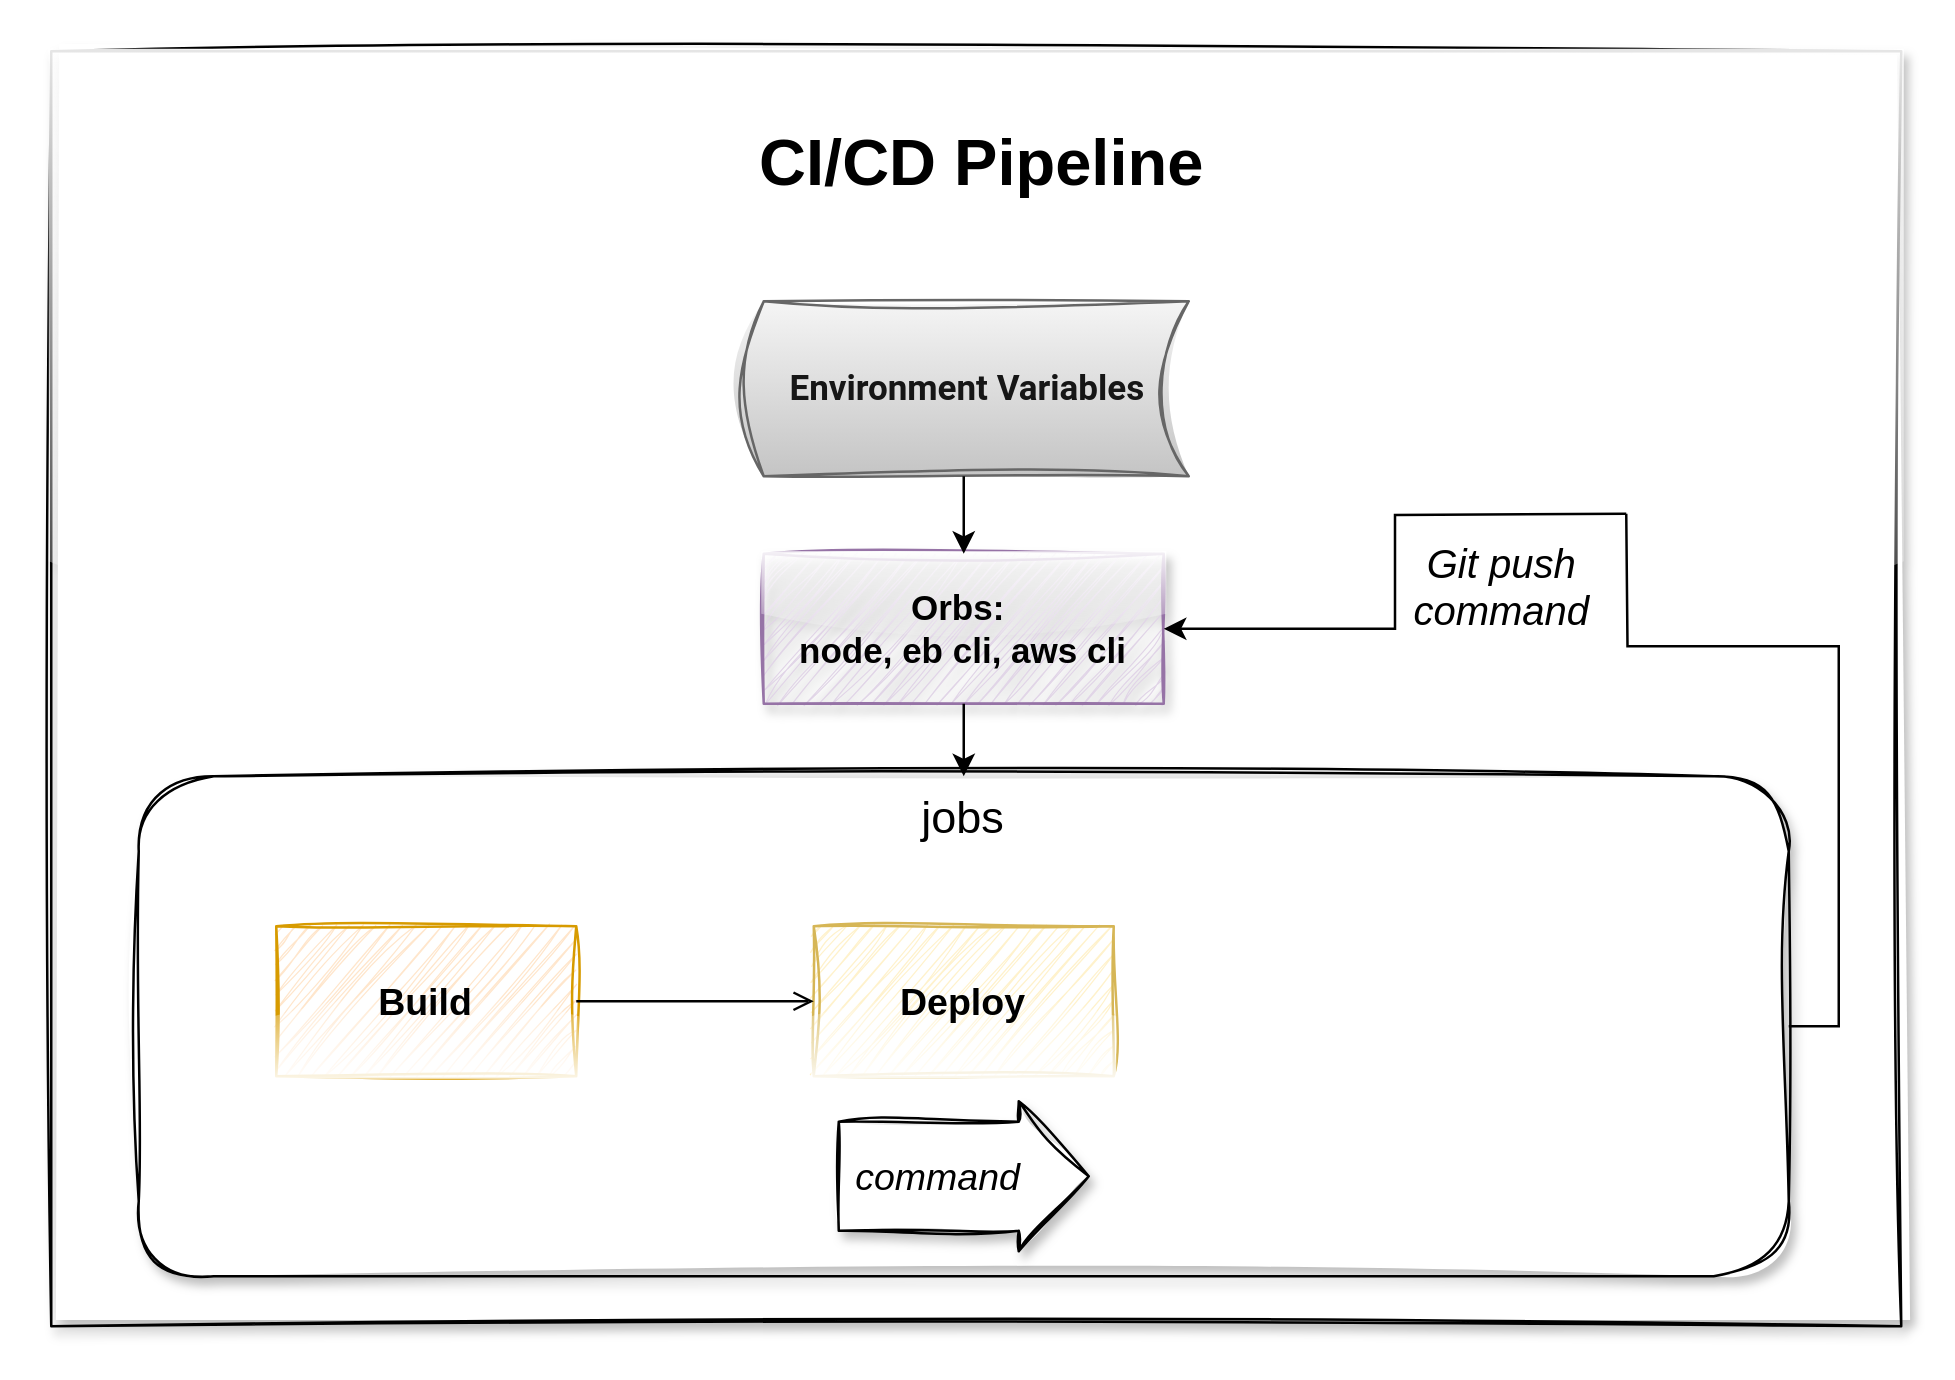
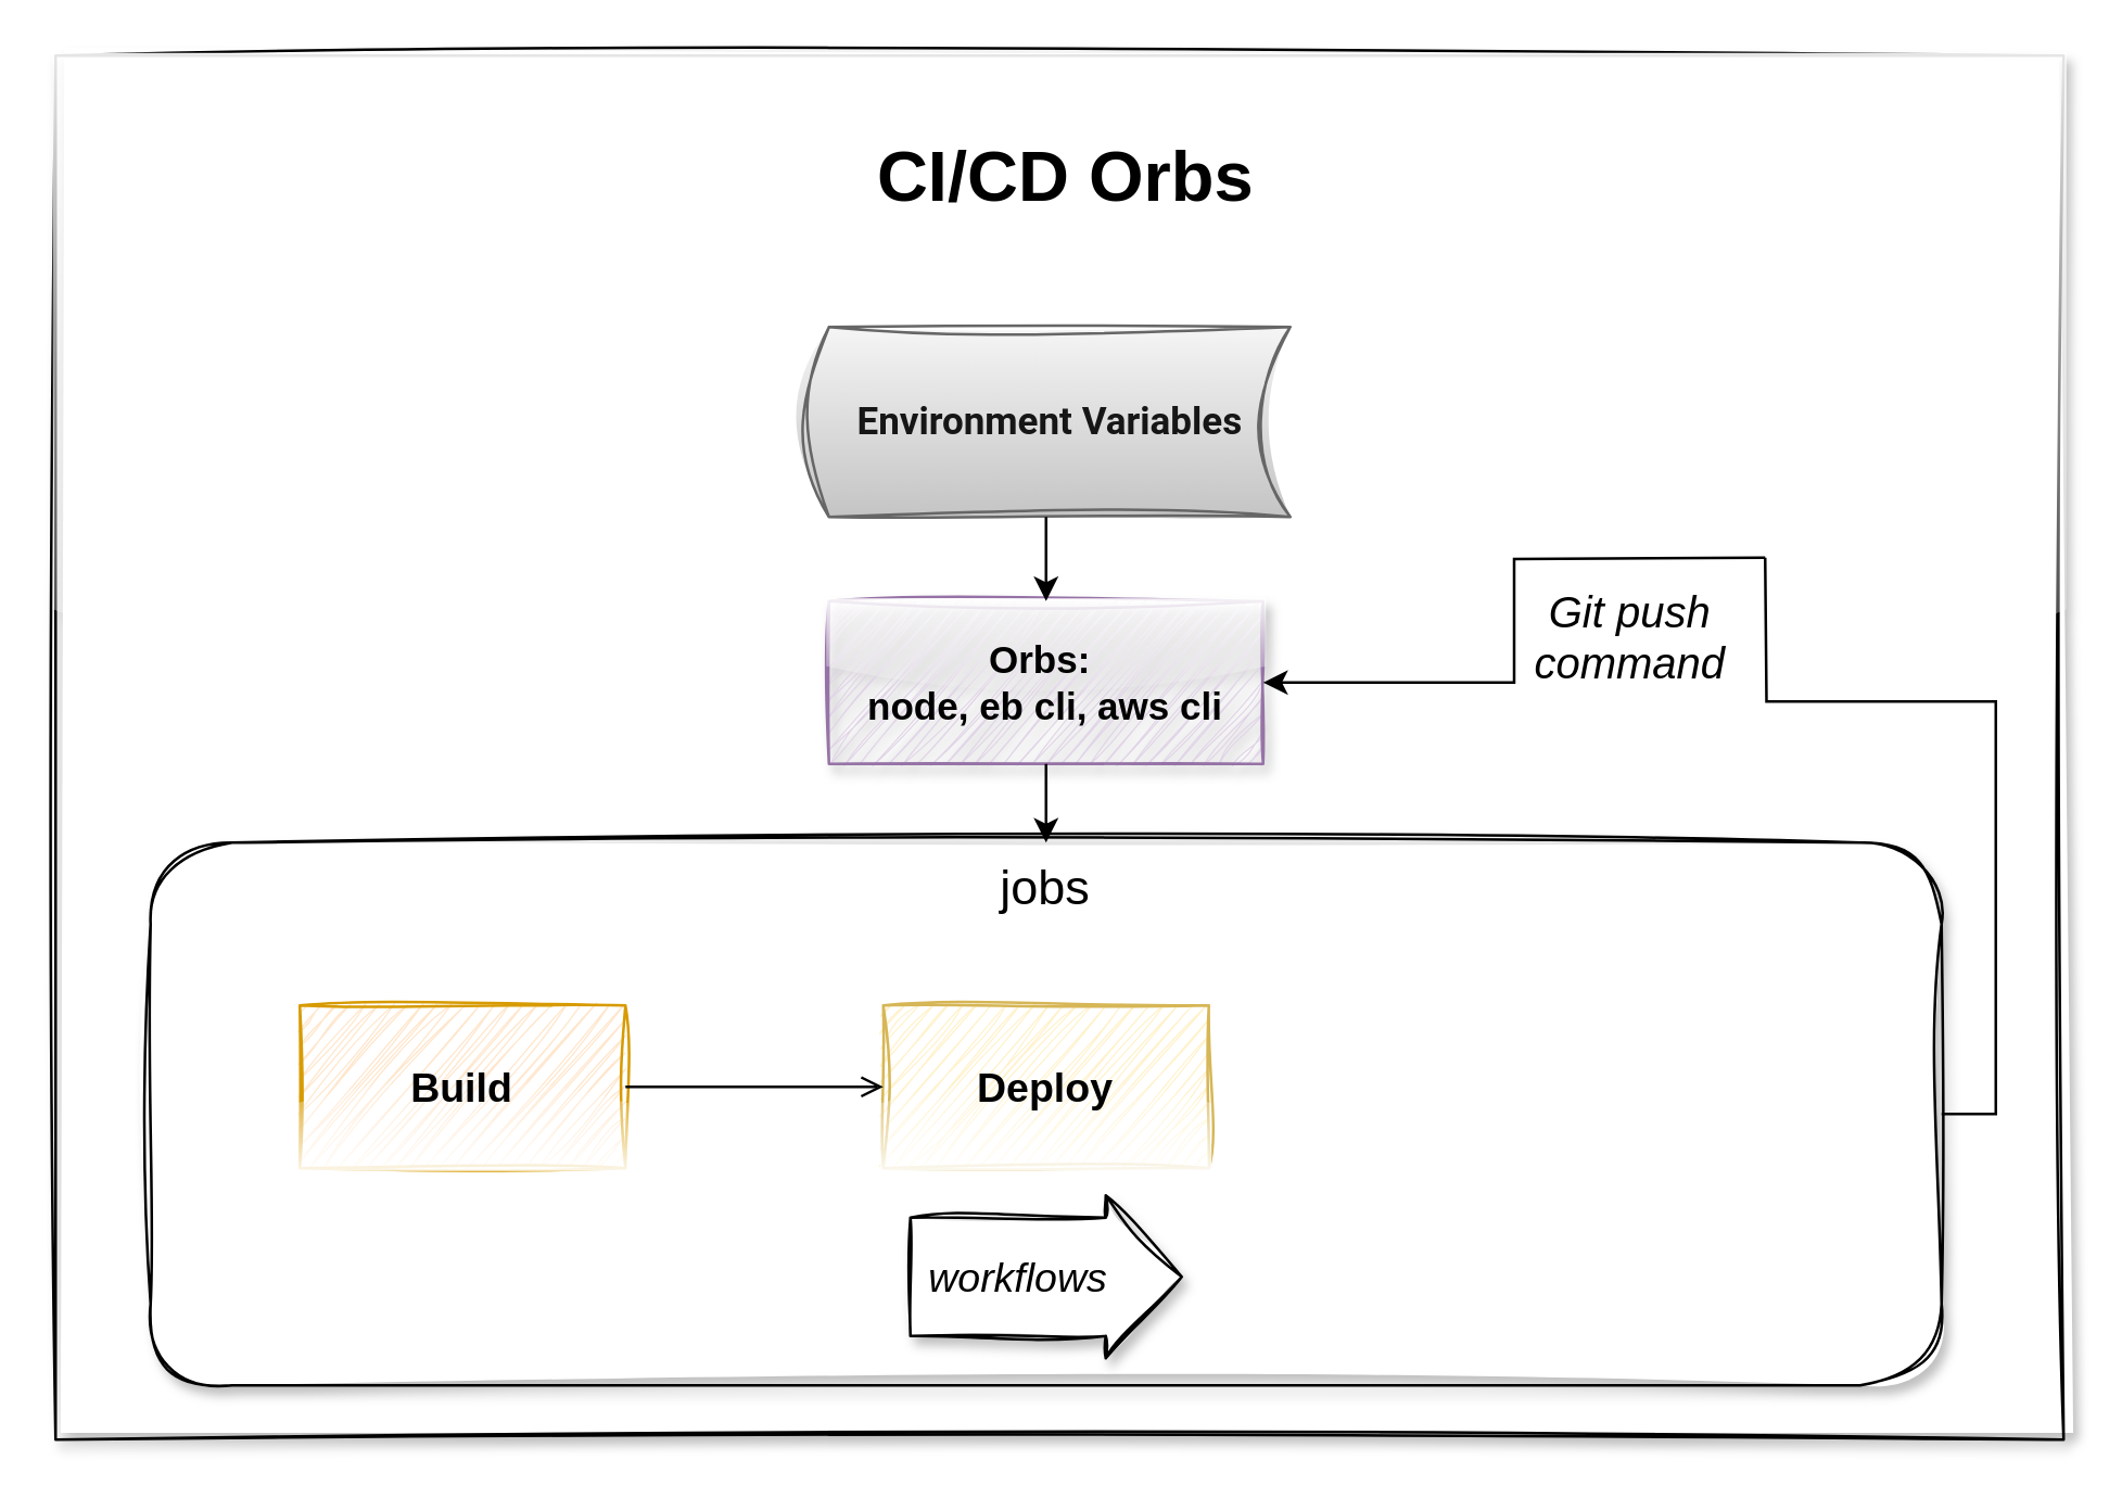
- <mxCell id="13" value="CI/CD Pipeline" style="text;html=1;strokeColor=none;fillColor=none;align=center;verticalAlign=middle;whiteSpace=wrap;rounded=0;fontSize=26;fontStyle=1" vertex="1" parent="1"><mxGeometry x="295" y="50" width="195" height="30" as="geometry" /></mxCell>
+ <mxCell id="13" value="CI/CD Orbs" style="text;html=1;strokeColor=none;fillColor=none;align=center;verticalAlign=middle;whiteSpace=wrap;rounded=0;fontSize=26;fontStyle=1" vertex="1" parent="1"><mxGeometry x="295" y="50" width="195" height="30" as="geometry" /></mxCell>
- <mxCell id="16" value="command" style="text;html=1;strokeColor=none;fillColor=none;align=center;verticalAlign=middle;whiteSpace=wrap;rounded=0;fontStyle=2;fontSize=15;" vertex="1" parent="1"><mxGeometry x="345" y="455" width="60" height="30" as="geometry" /></mxCell>
+ <mxCell id="16" value="workflows" style="text;html=1;strokeColor=none;fillColor=none;align=center;verticalAlign=middle;whiteSpace=wrap;rounded=0;fontStyle=2;fontSize=15;" vertex="1" parent="1"><mxGeometry x="345" y="455" width="60" height="30" as="geometry" /></mxCell>
